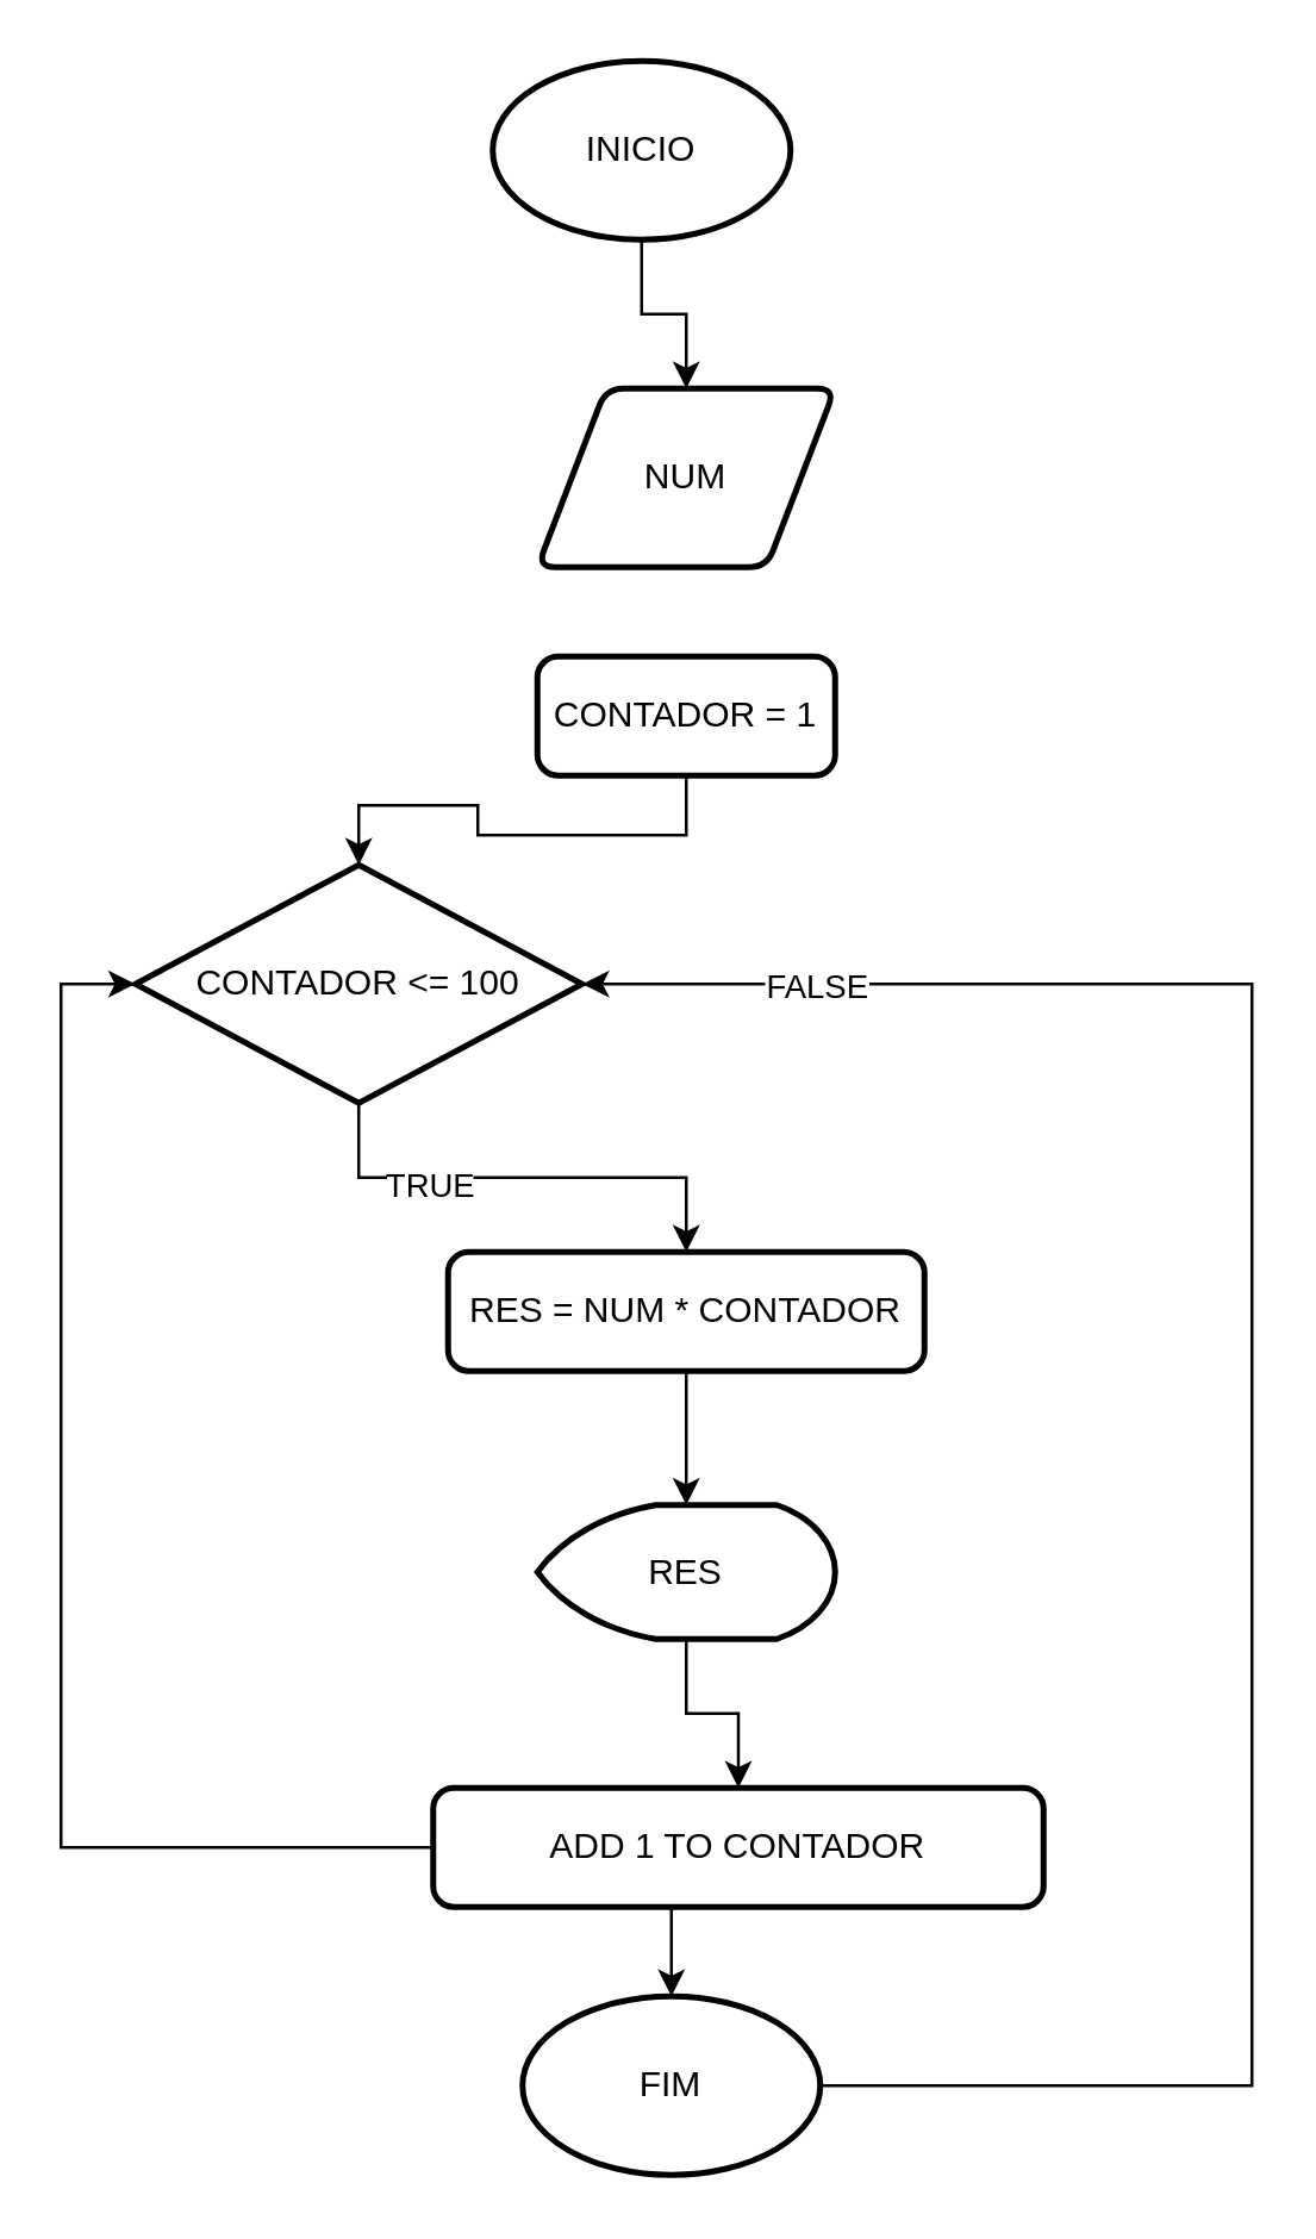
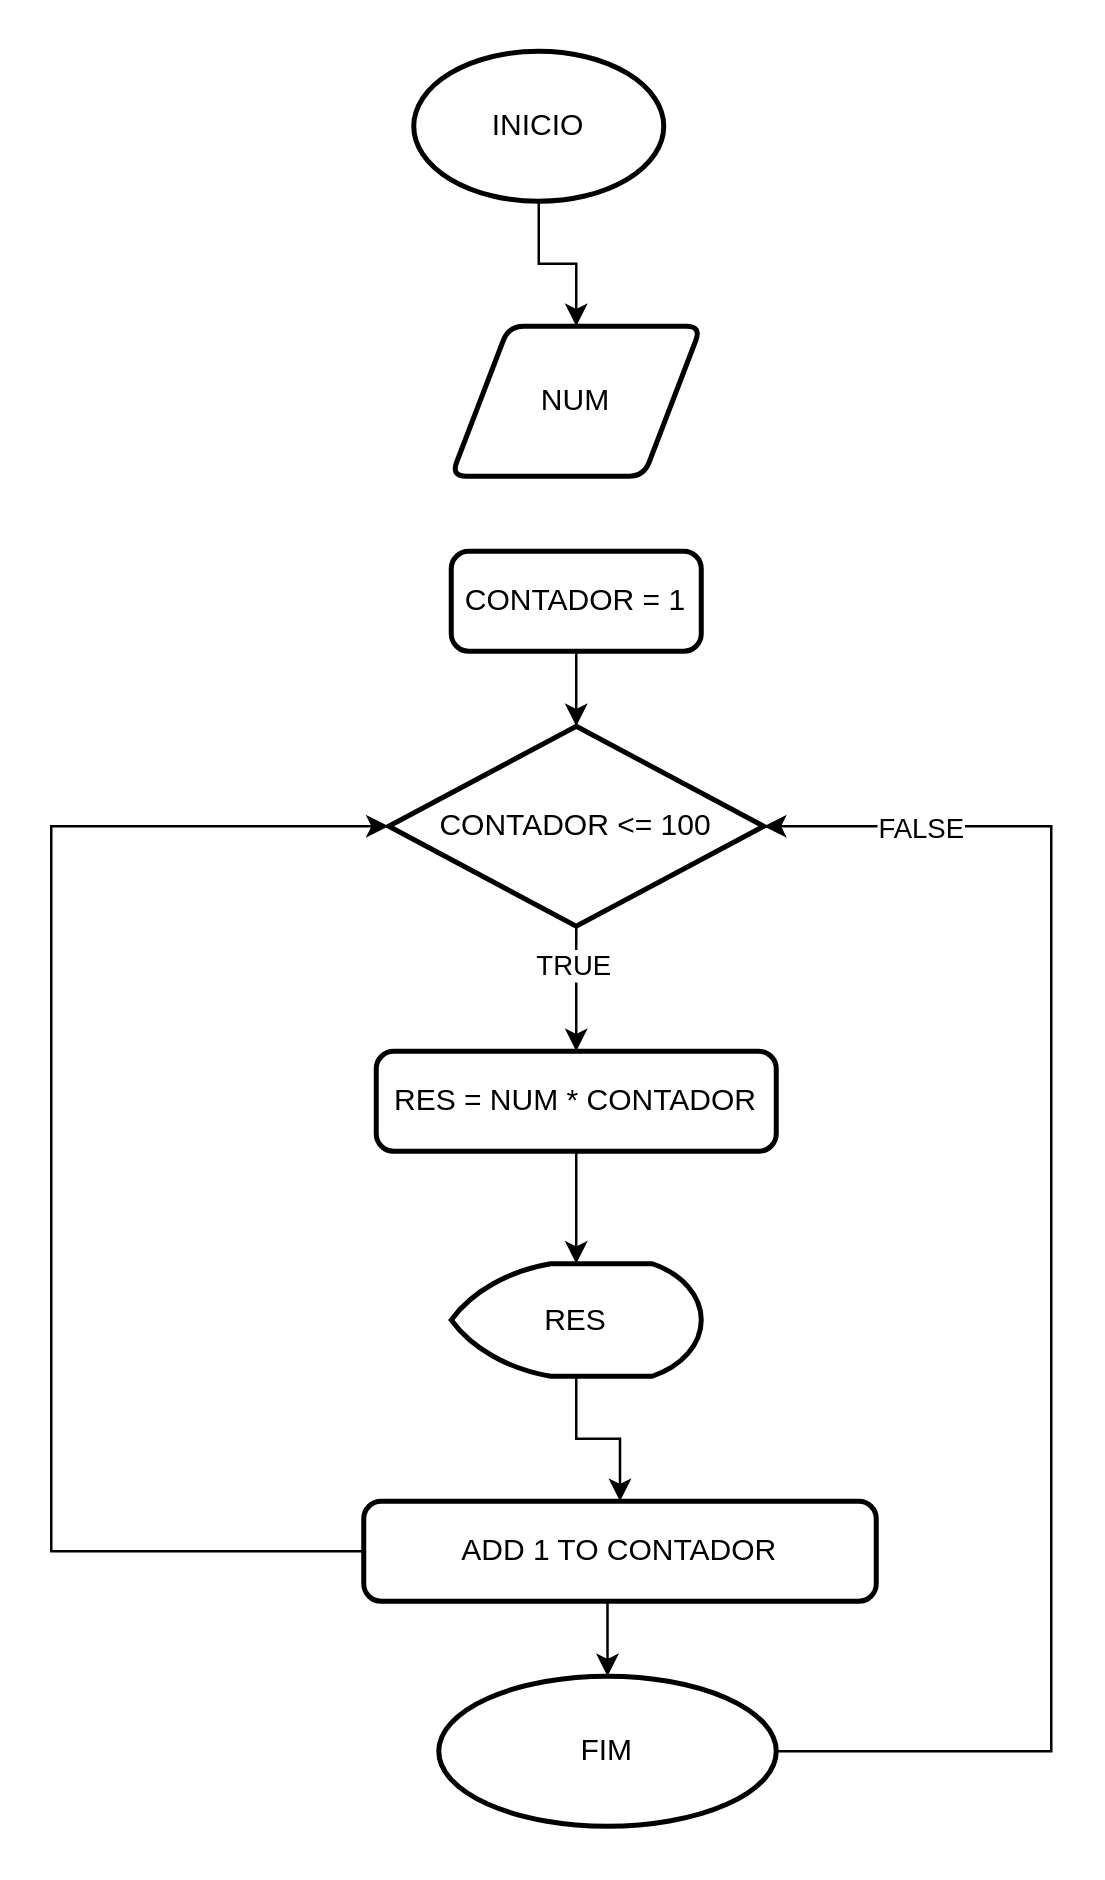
- <mxCell id="9" value="CONTADOR &amp;lt;= 100" style="strokeWidth=2;html=1;shape=mxgraph.flowchart.decision;whiteSpace=wrap;" vertex="1" parent="1"><mxGeometry x="45" y="290" width="150" height="80" as="geometry" /></mxCell>
+ <mxCell id="9" value="CONTADOR &amp;lt;= 100" style="strokeWidth=2;html=1;shape=mxgraph.flowchart.decision;whiteSpace=wrap;" vertex="1" parent="1"><mxGeometry x="155" y="290" width="150" height="80" as="geometry" /></mxCell>
- <mxCell id="4" value="FIM" style="strokeWidth=2;html=1;shape=mxgraph.flowchart.start_1;whiteSpace=wrap;" vertex="1" parent="1"><mxGeometry x="175" y="670" width="100" height="60" as="geometry" /></mxCell>
+ <mxCell id="4" value="FIM" style="strokeWidth=2;html=1;shape=mxgraph.flowchart.start_1;whiteSpace=wrap;" vertex="1" parent="1"><mxGeometry x="175" y="670" width="135" height="60" as="geometry" /></mxCell>
